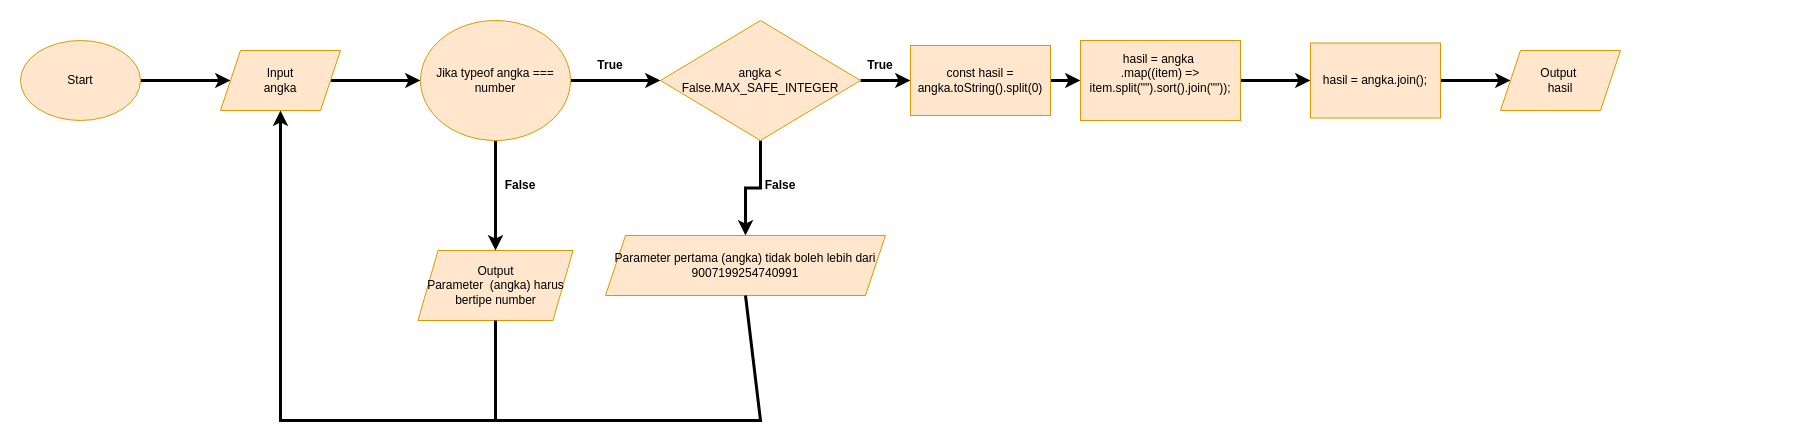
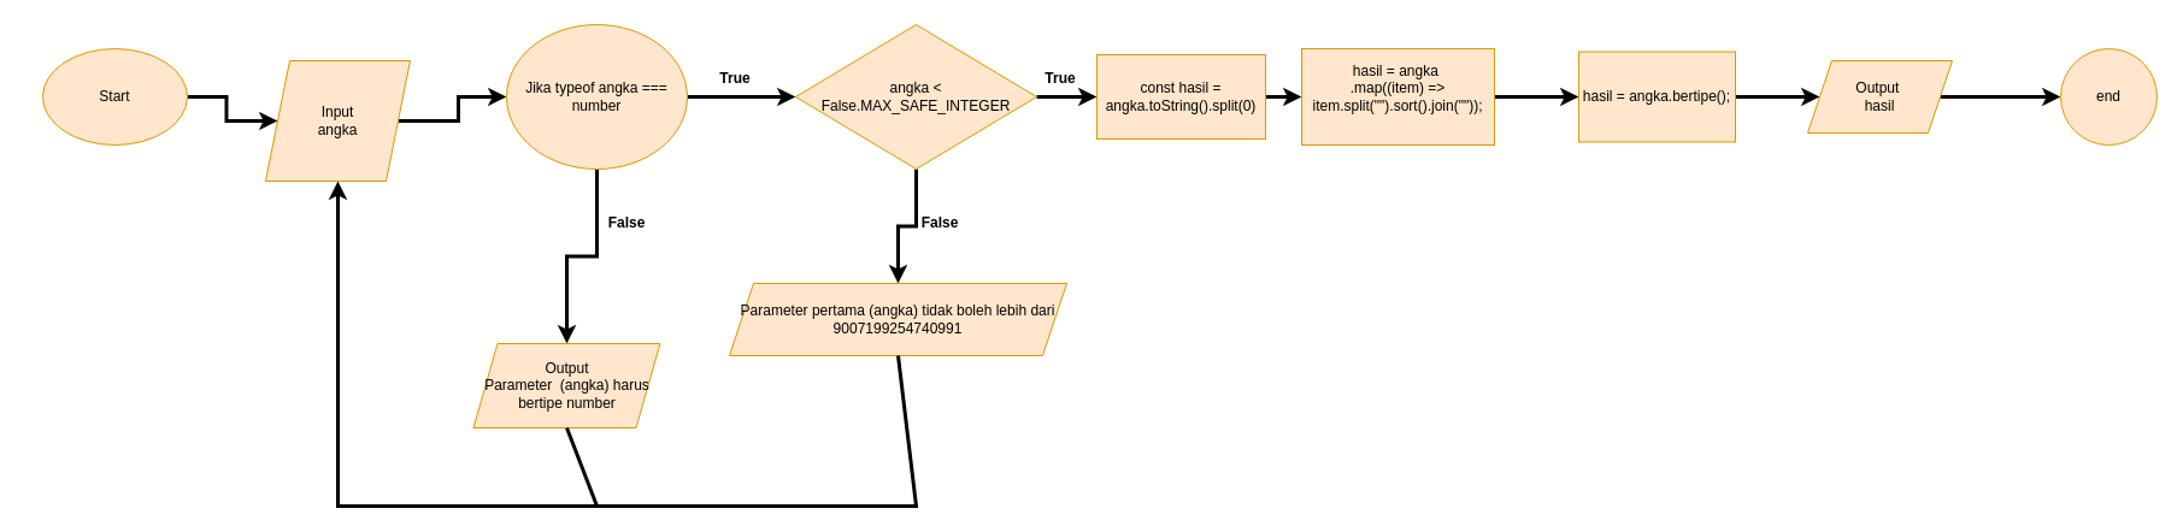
- <mxCell id="3" value="Start" style="ellipse;whiteSpace=wrap;html=1;fillColor=#ffe6cc;strokeColor=#d79b00;" vertex="1" parent="1"><mxGeometry x="20" y="40" width="120" height="80" as="geometry" /></mxCell>
+ <mxCell id="3" value="Start" style="ellipse;whiteSpace=wrap;html=1;fillColor=#ffe6cc;strokeColor=#d79b00;" vertex="1" parent="1"><mxGeometry x="35" y="40" width="120" height="80" as="geometry" /></mxCell>
- <mxCell id="5" value="Input&lt;br&gt;angka" style="shape=parallelogram;perimeter=parallelogramPerimeter;whiteSpace=wrap;html=1;fixedSize=1;fillColor=#ffe6cc;strokeColor=#d79b00;" vertex="1" parent="1"><mxGeometry x="220" y="50" width="120" height="60" as="geometry" /></mxCell>
+ <mxCell id="5" value="Input&lt;br&gt;angka" style="shape=parallelogram;perimeter=parallelogramPerimeter;whiteSpace=wrap;html=1;fixedSize=1;fillColor=#ffe6cc;strokeColor=#d79b00;" vertex="1" parent="1"><mxGeometry x="220" y="50" width="120" height="100" as="geometry" /></mxCell>
- <mxCell id="24" value="hasil = angka.join();" style="whiteSpace=wrap;html=1;fillColor=#ffe6cc;strokeColor=#d79b00;rounded=0;" vertex="1" parent="1"><mxGeometry x="1310" y="42.5" width="130" height="75" as="geometry" /></mxCell>
+ <mxCell id="24" value="hasil = angka.bertipe();" style="whiteSpace=wrap;html=1;fillColor=#ffe6cc;strokeColor=#d79b00;rounded=0;" vertex="1" parent="1"><mxGeometry x="1310" y="42.5" width="130" height="75" as="geometry" /></mxCell>
+ <mxCell id="25" value="" style="edgeStyle=orthogonalEdgeStyle;rounded=0;orthogonalLoop=1;jettySize=auto;html=1;strokeColor=#000000;strokeWidth=3;" edge="1" parent="1" source="26" target="27"><mxGeometry relative="1" as="geometry" /></mxCell>
+ <mxCell id="27" value="end" style="ellipse;whiteSpace=wrap;html=1;fillColor=#ffe6cc;strokeColor=#d79b00;rounded=0;" vertex="1" parent="1"><mxGeometry x="1710" y="40" width="80" height="80" as="geometry" /></mxCell>
- <mxCell id="14" value="Output&lt;br&gt;Parameter&amp;nbsp; (angka) harus bertipe number" style="shape=parallelogram;perimeter=parallelogramPerimeter;whiteSpace=wrap;html=1;fixedSize=1;fillColor=#ffe6cc;strokeColor=#d79b00;" vertex="1" parent="1"><mxGeometry x="417.5" y="250" width="155" height="70" as="geometry" /></mxCell>
+ <mxCell id="14" value="Output&lt;br&gt;Parameter&amp;nbsp; (angka) harus bertipe number" style="shape=parallelogram;perimeter=parallelogramPerimeter;whiteSpace=wrap;html=1;fixedSize=1;fillColor=#ffe6cc;strokeColor=#d79b00;" vertex="1" parent="1"><mxGeometry x="392.5" y="285" width="155" height="70" as="geometry" /></mxCell>
